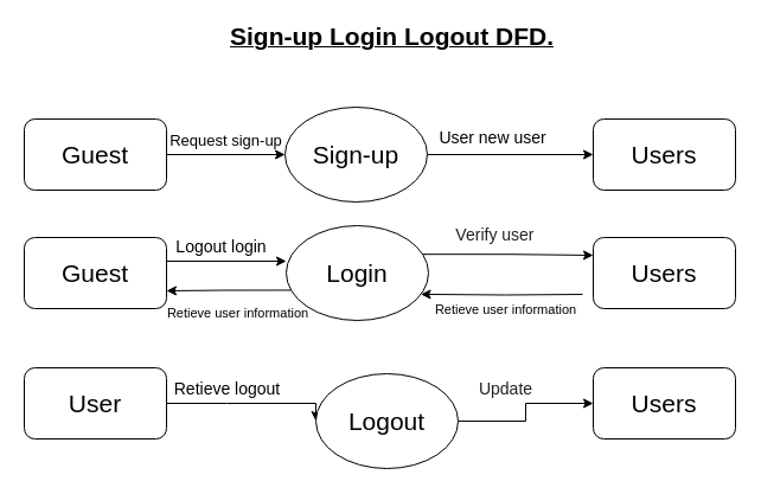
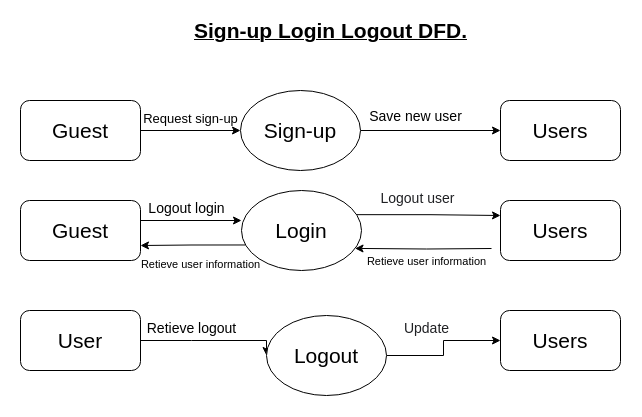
- <mxCell id="9" value="&lt;font style=&quot;font-size: 14px;&quot;&gt;User new user&lt;/font&gt;" style="text;html=1;align=center;verticalAlign=middle;resizable=0;points=[];autosize=1;strokeColor=none;fillColor=none;fontSize=15;" vertex="1" parent="1"><mxGeometry x="360" y="105" width="110" height="20" as="geometry" /></mxCell>
+ <mxCell id="9" value="&lt;font style=&quot;font-size: 14px;&quot;&gt;Save new user&lt;/font&gt;" style="text;html=1;align=center;verticalAlign=middle;resizable=0;points=[];autosize=1;strokeColor=none;fillColor=none;fontSize=15;" vertex="1" parent="1"><mxGeometry x="360" y="105" width="110" height="20" as="geometry" /></mxCell>
- <mxCell id="18" value="&lt;span style=&quot;color: rgb(32, 33, 36); font-family: arial, sans-serif; font-size: 14px; text-align: start; background-color: rgb(255, 255, 255);&quot;&gt;&amp;nbsp;Verify user&lt;/span&gt;" style="text;html=1;align=center;verticalAlign=middle;resizable=0;points=[];autosize=1;strokeColor=none;fillColor=none;fontSize=21;" vertex="1" parent="1"><mxGeometry x="370" y="180" width="90" height="30" as="geometry" /></mxCell>
+ <mxCell id="18" value="&lt;span style=&quot;color: rgb(32, 33, 36); font-family: arial, sans-serif; font-size: 14px; text-align: start; background-color: rgb(255, 255, 255);&quot;&gt;&amp;nbsp;Logout user&lt;/span&gt;" style="text;html=1;align=center;verticalAlign=middle;resizable=0;points=[];autosize=1;strokeColor=none;fillColor=none;fontSize=21;" vertex="1" parent="1"><mxGeometry x="370" y="180" width="90" height="30" as="geometry" /></mxCell>
